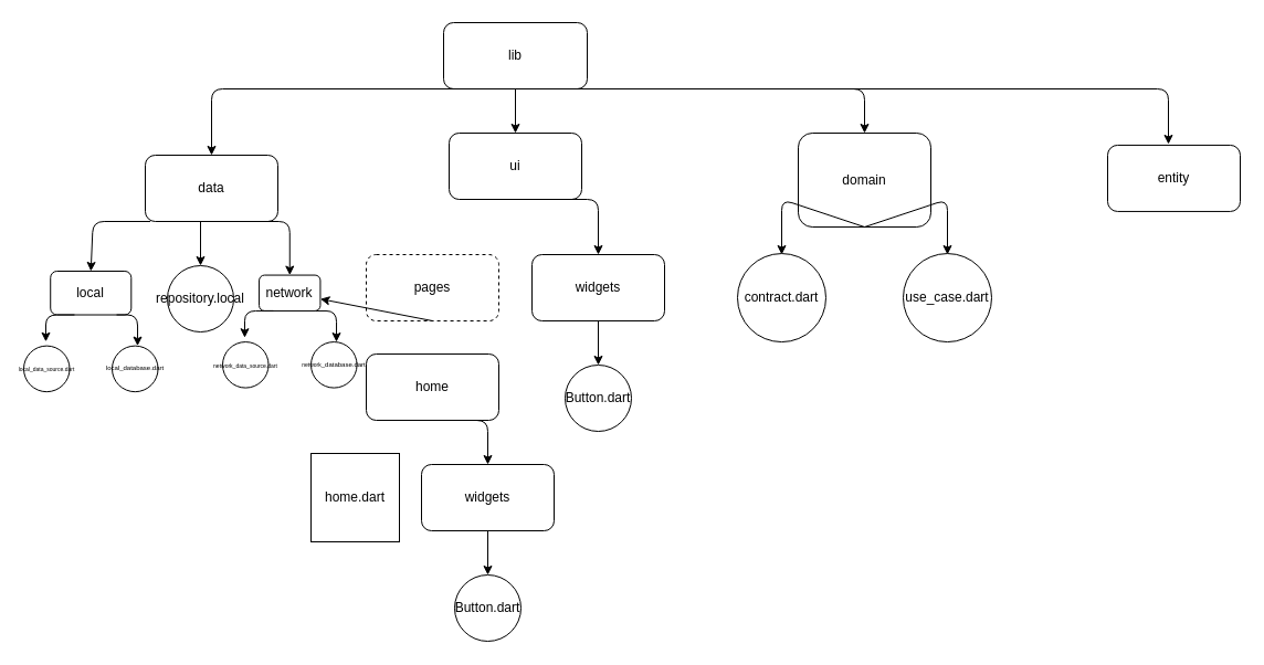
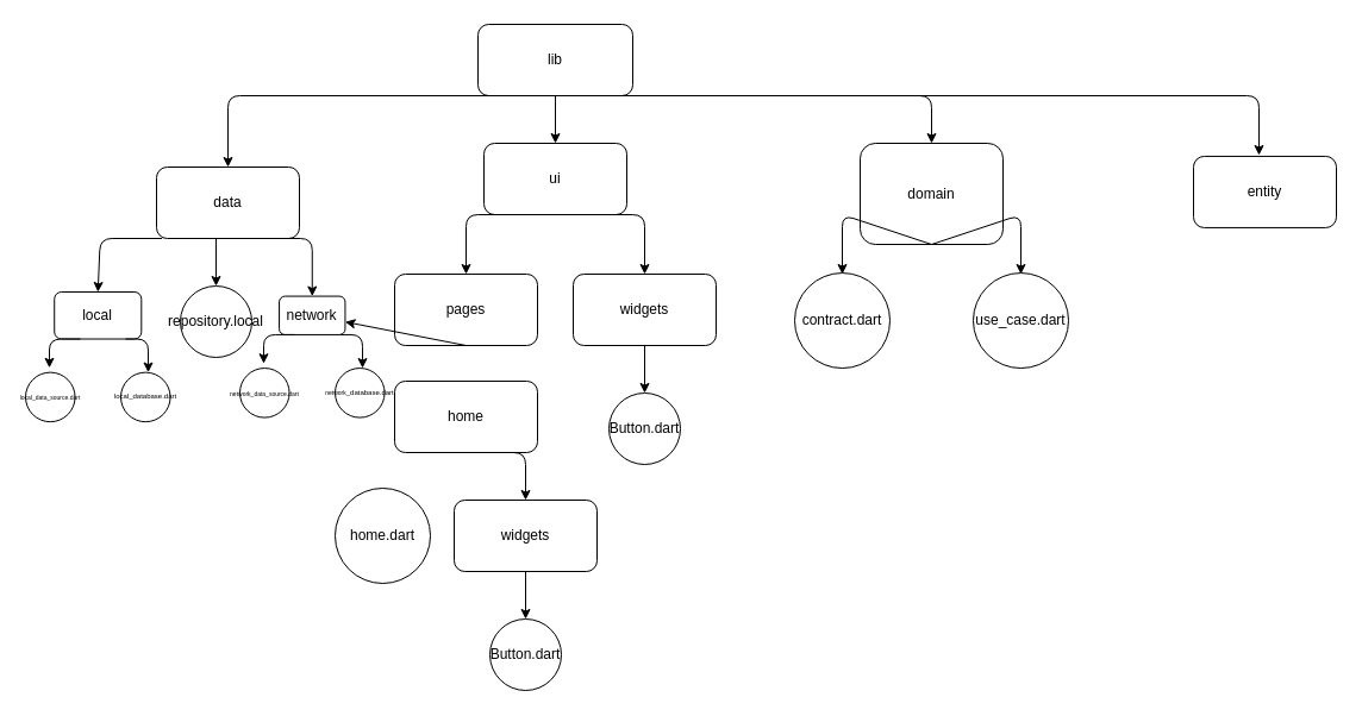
+ <mxCell id="13" value="" style="endArrow=classic;html=1;exitX=0.5;exitY=1;exitDx=0;exitDy=0;entryX=0.5;entryY=0;entryDx=0;entryDy=0;" edge="1" parent="1" source="3" target="4"><mxGeometry width="50" height="50" relative="1" as="geometry"><mxPoint x="321" y="340" as="sourcePoint" /><mxPoint x="371" y="290" as="targetPoint" /><Array as="points"><mxPoint x="391" y="180" /></Array></mxGeometry></mxCell>
- <mxCell id="4" value="pages" style="rounded=1;whiteSpace=wrap;html=1;dashed=1;" vertex="1" parent="1"><mxGeometry x="331" y="230" width="120" height="60" as="geometry" /></mxCell>
+ <mxCell id="4" value="pages" style="rounded=1;whiteSpace=wrap;html=1;" vertex="1" parent="1"><mxGeometry x="331" y="230" width="120" height="60" as="geometry" /></mxCell>
- <mxCell id="6" value="home.dart" style="whiteSpace=wrap;html=1;aspect=fixed;rounded=0;" vertex="1" parent="1"><mxGeometry x="281" y="410" width="80" height="80" as="geometry" /></mxCell>
+ <mxCell id="6" value="home.dart" style="ellipse;whiteSpace=wrap;html=1;aspect=fixed;" vertex="1" parent="1"><mxGeometry x="281" y="410" width="80" height="80" as="geometry" /></mxCell>
